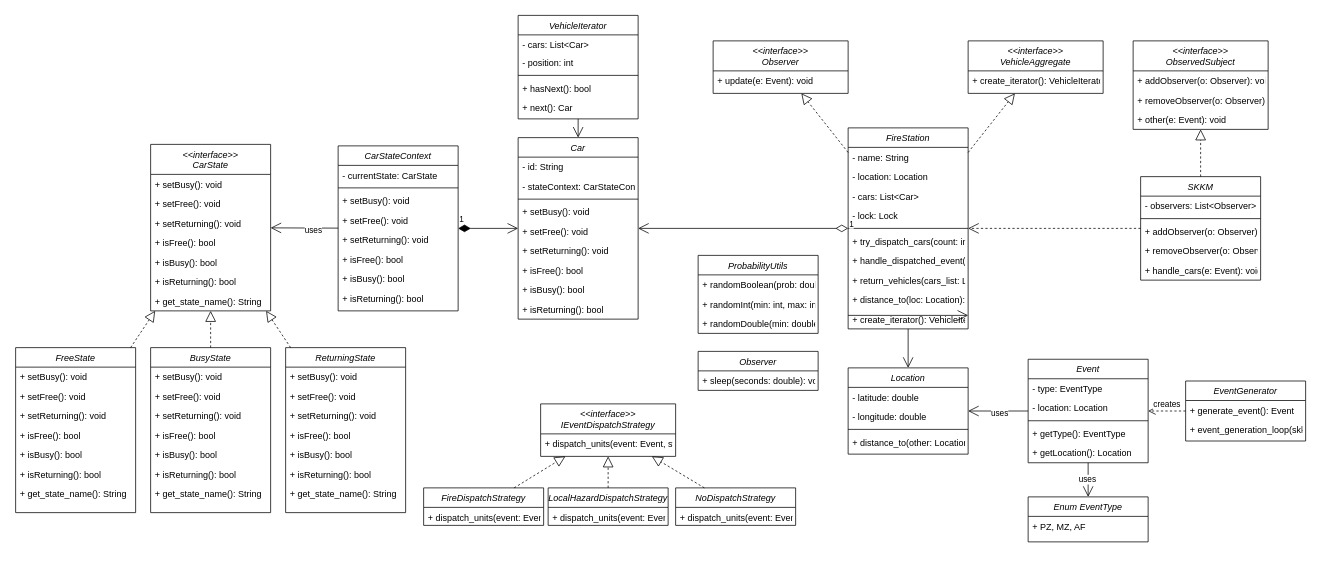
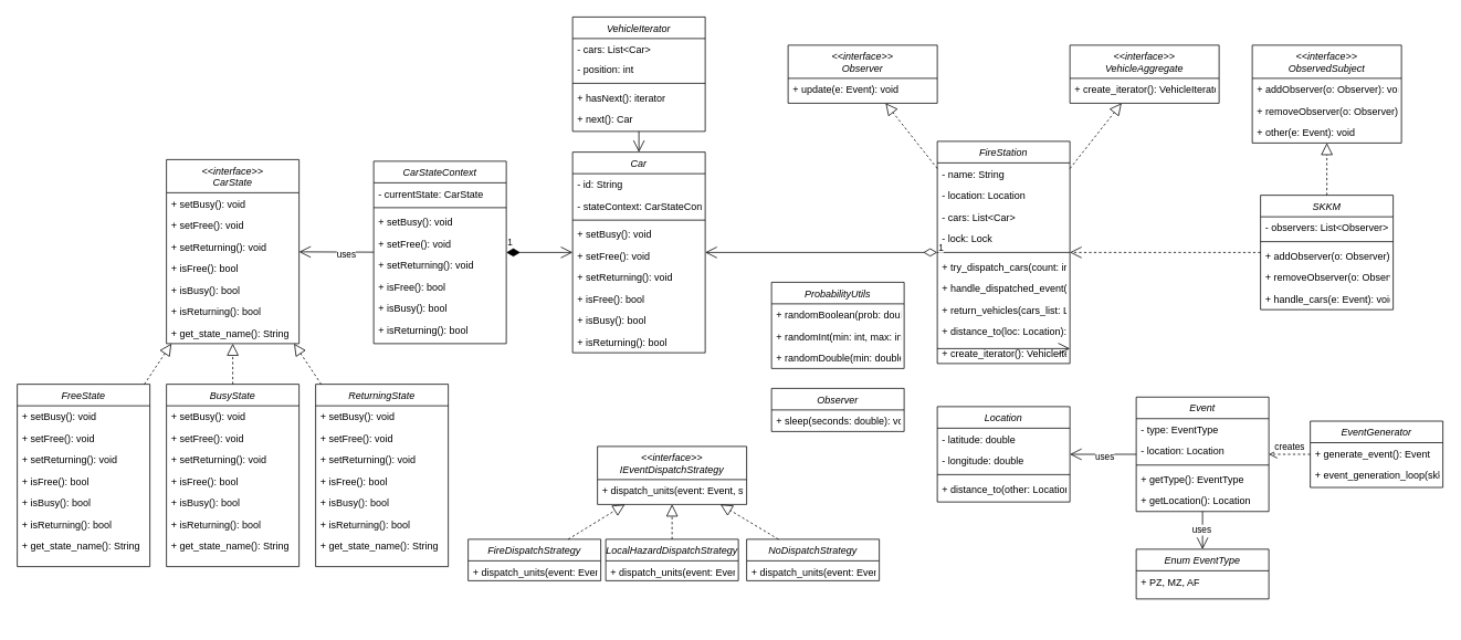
- <mxCell id="89" value="+ hasNext(): bool" style="text;align=left;verticalAlign=top;spacingLeft=4;spacingRight=4;overflow=hidden;rotatable=0;points=[[0,0.5],[1,0.5]];portConstraint=eastwest;rounded=0;shadow=0;html=0;" parent="85" vertex="1"><mxGeometry y="84" width="160" height="26" as="geometry" /></mxCell>
+ <mxCell id="89" value="+ hasNext(): iterator" style="text;align=left;verticalAlign=top;spacingLeft=4;spacingRight=4;overflow=hidden;rotatable=0;points=[[0,0.5],[1,0.5]];portConstraint=eastwest;rounded=0;shadow=0;html=0;" parent="85" vertex="1"><mxGeometry y="84" width="160" height="26" as="geometry" /></mxCell>
- <mxCell id="120" value="" style="endArrow=open;endFill=1;endSize=12;html=1;rounded=0;" edge="1" parent="1" source="8" target="78"><mxGeometry width="160" relative="1" as="geometry"><mxPoint x="730" y="960" as="sourcePoint" /><mxPoint x="810" y="960" as="targetPoint" /></mxGeometry></mxCell>
